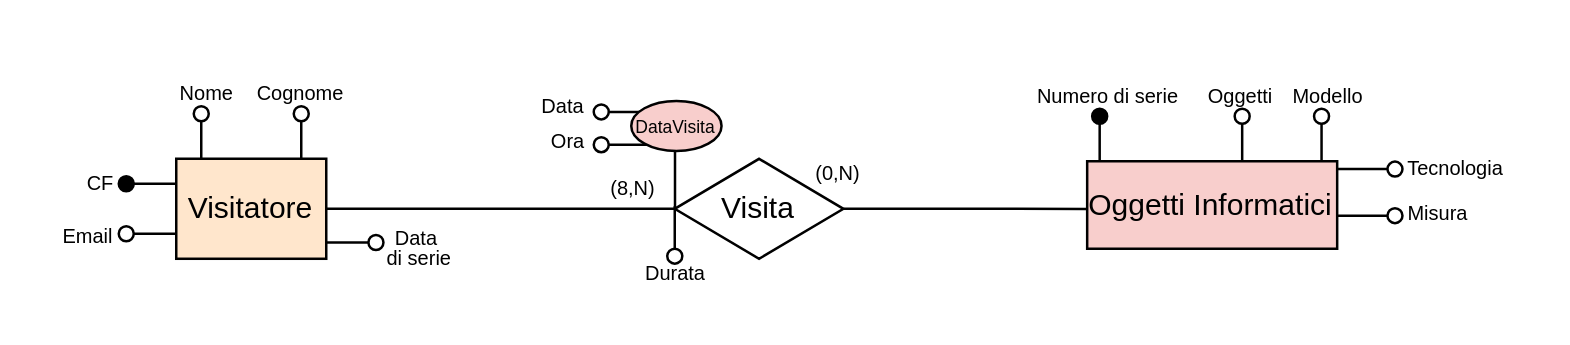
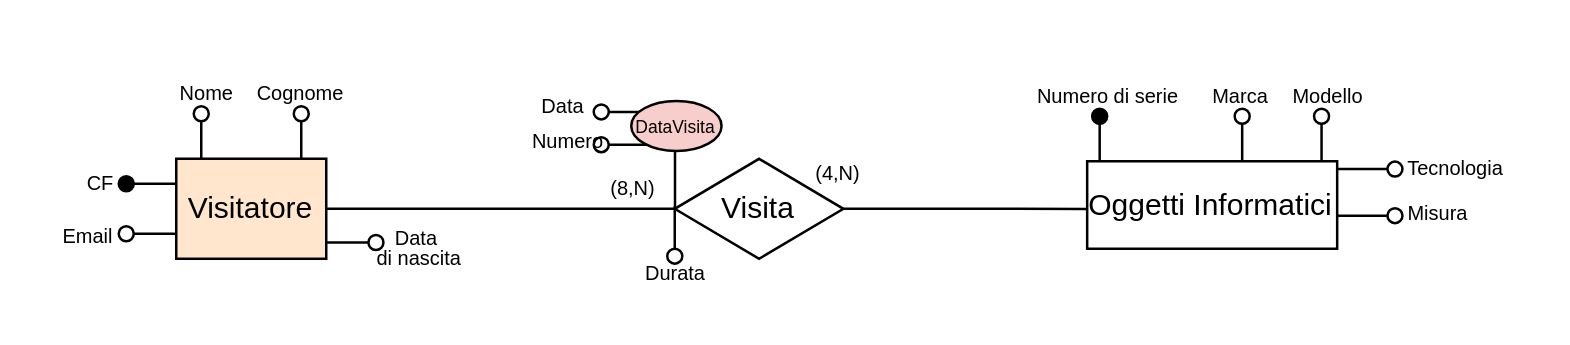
- <mxCell id="11" value="&lt;font style=&quot;font-size: 8px;&quot;&gt;Oggetti&lt;/font&gt;" style="text;html=1;align=center;verticalAlign=middle;whiteSpace=wrap;rounded=1;strokeColor=none;glass=0;" vertex="1" parent="1"><mxGeometry x="471.25" y="29.01" width="50" height="15" as="geometry" /></mxCell>
+ <mxCell id="11" value="&lt;font style=&quot;font-size: 8px;&quot;&gt;Marca&lt;/font&gt;" style="text;html=1;align=center;verticalAlign=middle;whiteSpace=wrap;rounded=1;strokeColor=none;glass=0;" vertex="1" parent="1"><mxGeometry x="471.25" y="29.01" width="50" height="15" as="geometry" /></mxCell>
- <mxCell id="12" value="&lt;font style=&quot;font-size: 8px;&quot;&gt;Ora&lt;/font&gt;" style="text;html=1;align=center;verticalAlign=middle;whiteSpace=wrap;rounded=1;strokeColor=none;glass=0;" vertex="1" parent="1"><mxGeometry x="202" y="47" width="50" height="15" as="geometry" /></mxCell>
+ <mxCell id="12" value="&lt;font style=&quot;font-size: 8px;&quot;&gt;Numero&lt;/font&gt;" style="text;html=1;align=center;verticalAlign=middle;whiteSpace=wrap;rounded=1;strokeColor=none;glass=0;" vertex="1" parent="1"><mxGeometry x="202" y="47" width="50" height="15" as="geometry" /></mxCell>
- <mxCell id="15" value="&lt;font style=&quot;font-size: 8px;&quot;&gt;(0,N)&lt;/font&gt;" style="text;html=1;align=center;verticalAlign=middle;whiteSpace=wrap;rounded=1;strokeColor=none;glass=0;" vertex="1" parent="1"><mxGeometry x="310" y="60.13" width="50" height="15" as="geometry" /></mxCell>
+ <mxCell id="15" value="&lt;font style=&quot;font-size: 8px;&quot;&gt;(4,N)&lt;/font&gt;" style="text;html=1;align=center;verticalAlign=middle;whiteSpace=wrap;rounded=1;strokeColor=none;glass=0;" vertex="1" parent="1"><mxGeometry x="310" y="60.13" width="50" height="15" as="geometry" /></mxCell>
- <mxCell id="4" value="Oggetti Informatici" style="whiteSpace=wrap;html=1;align=center;fillColor=#f8cecc;" vertex="1" parent="1"><mxGeometry x="434.37" y="64" width="100" height="35" as="geometry" /></mxCell>
+ <mxCell id="4" value="Oggetti Informatici" style="whiteSpace=wrap;html=1;align=center;" vertex="1" parent="1"><mxGeometry x="434.37" y="64" width="100" height="35" as="geometry" /></mxCell>
- <mxCell id="36" value="&lt;span style=&quot;font-size: 8px;&quot;&gt;Data&amp;nbsp;&lt;/span&gt;&lt;div style=&quot;line-height: 20%;&quot;&gt;&lt;span style=&quot;font-size: 8px;&quot;&gt;di serie&lt;/span&gt;&lt;/div&gt;" style="text;html=1;align=center;verticalAlign=middle;whiteSpace=wrap;rounded=1;strokeColor=none;" vertex="1" parent="1"><mxGeometry x="149" y="85" width="37" height="21" as="geometry" /></mxCell>
+ <mxCell id="36" value="&lt;span style=&quot;font-size: 8px;&quot;&gt;Data&amp;nbsp;&lt;/span&gt;&lt;div style=&quot;line-height: 20%;&quot;&gt;&lt;span style=&quot;font-size: 8px;&quot;&gt;di nascita&lt;/span&gt;&lt;/div&gt;" style="text;html=1;align=center;verticalAlign=middle;whiteSpace=wrap;rounded=1;strokeColor=none;" vertex="1" parent="1"><mxGeometry x="149" y="85" width="37" height="21" as="geometry" /></mxCell>
